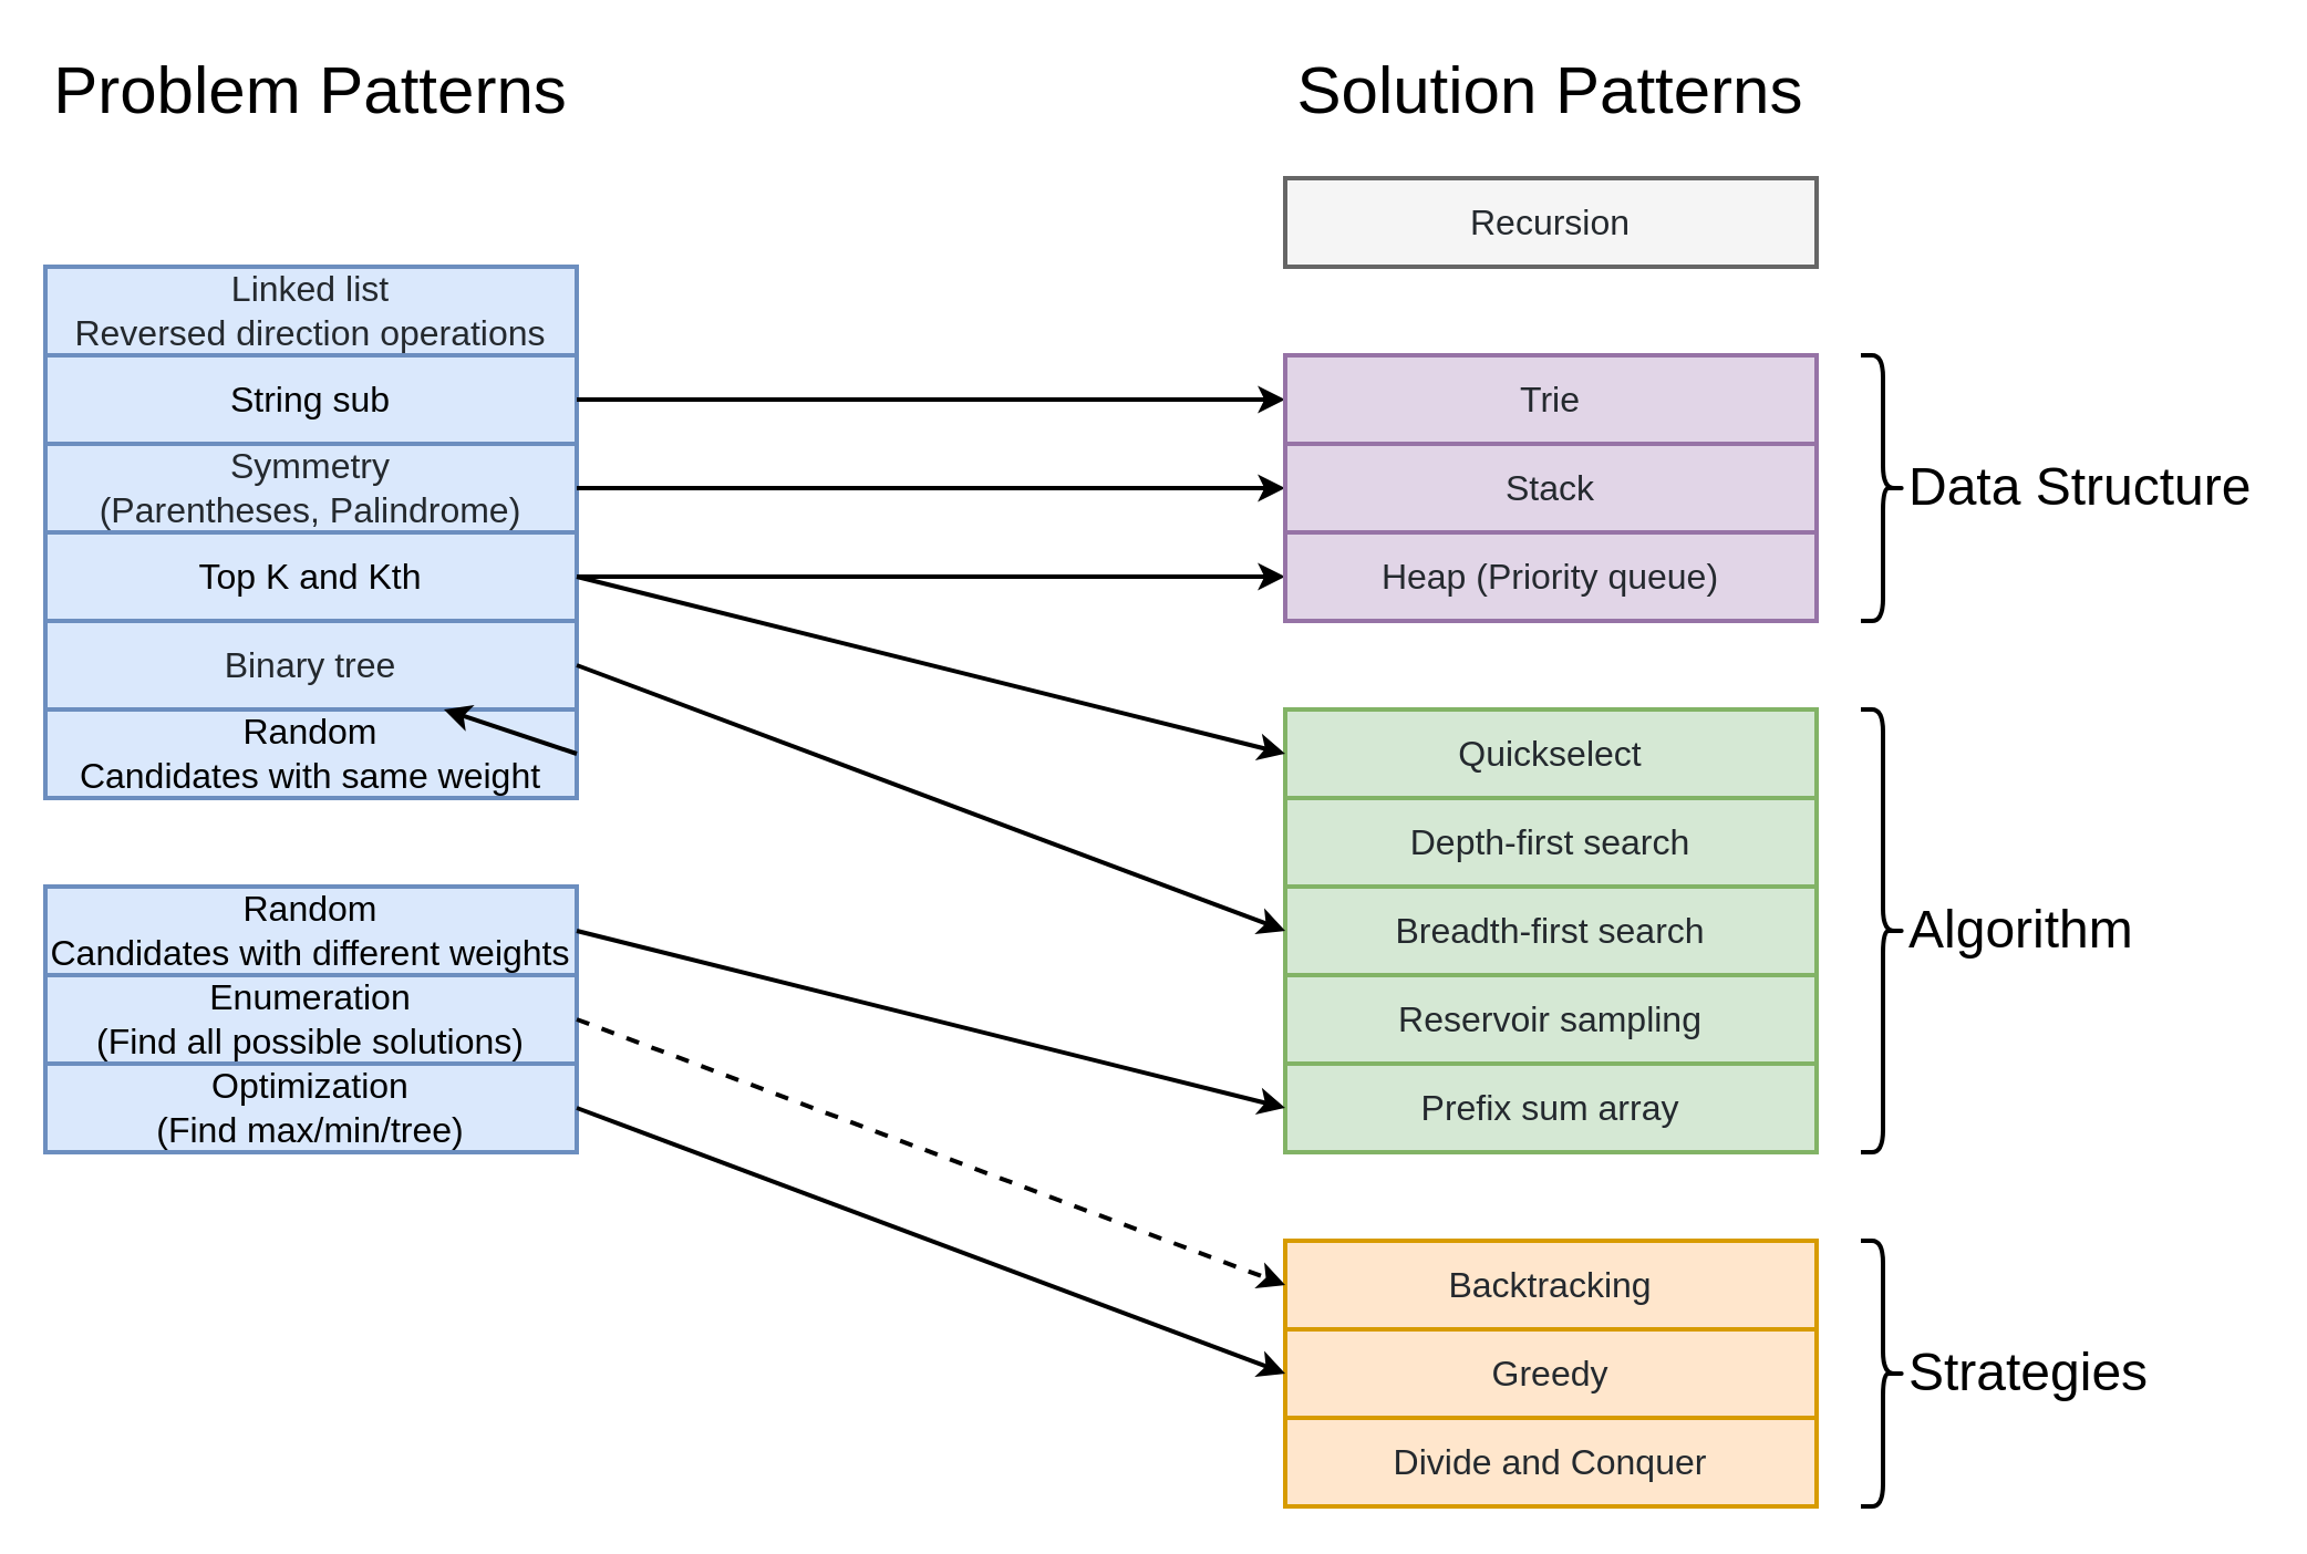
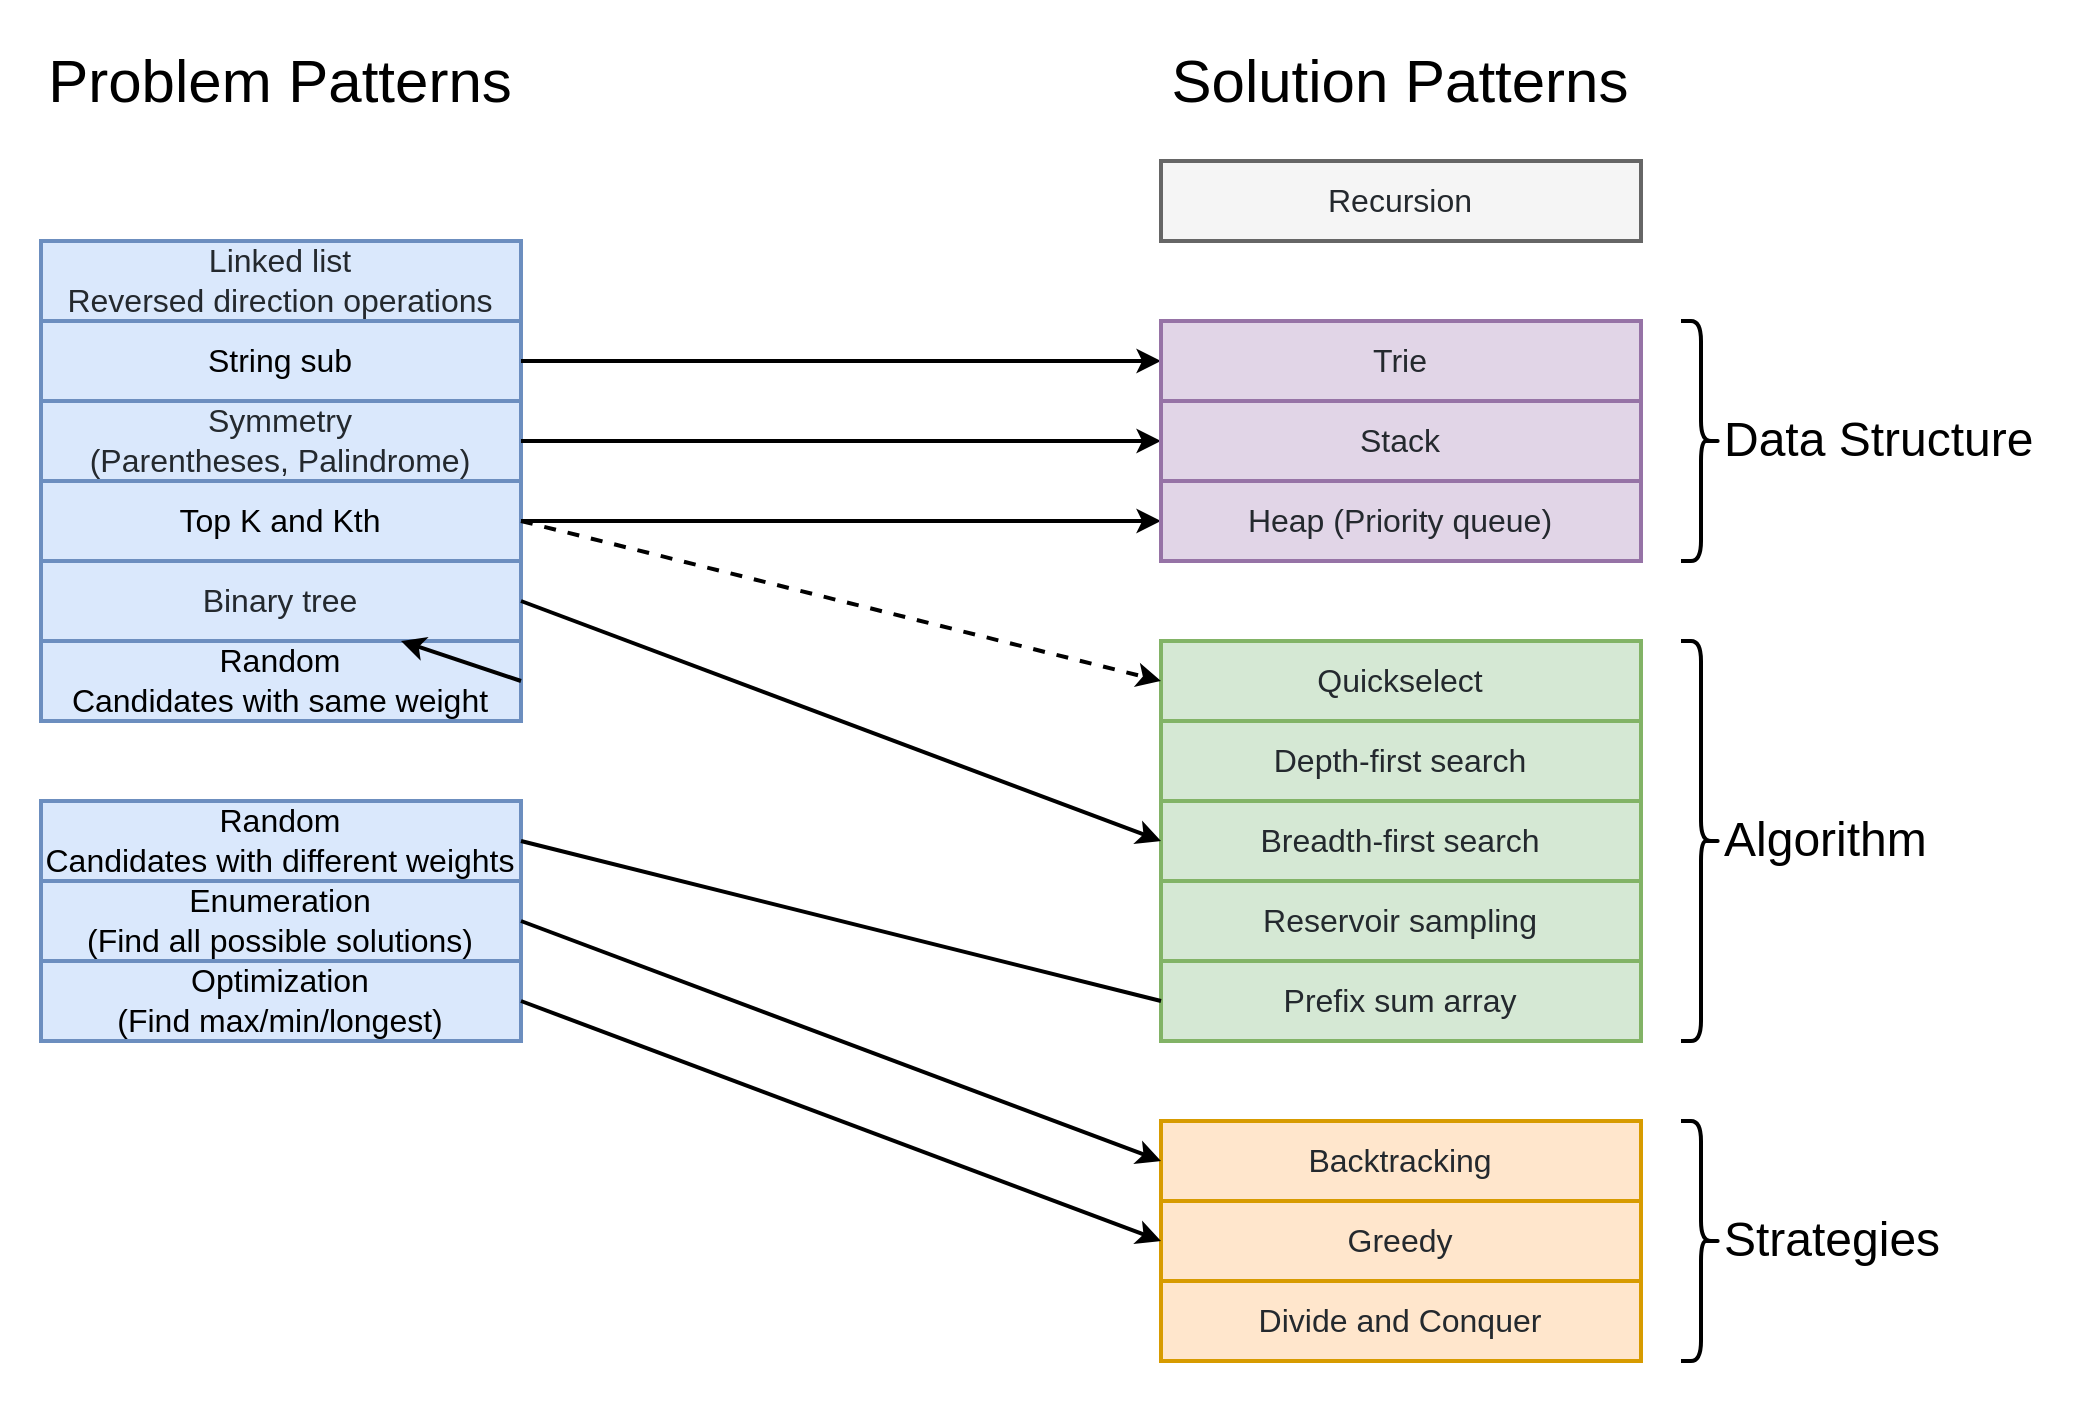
- <mxCell id="18" value="" style="endArrow=classic;html=1;strokeWidth=2;entryX=0;entryY=0.5;entryDx=0;entryDy=0;exitX=1;exitY=0.5;exitDx=0;exitDy=0;" edge="1" parent="1" source="2" target="10"><mxGeometry width="50" height="50" relative="1" as="geometry"><mxPoint x="260" y="180" as="sourcePoint" /><mxPoint x="310" y="300" as="targetPoint" /></mxGeometry></mxCell>
+ <mxCell id="18" value="" style="endArrow=classic;html=1;strokeWidth=2;entryX=0;entryY=0.5;entryDx=0;entryDy=0;exitX=1;exitY=0.5;exitDx=0;exitDy=0;dashed=1;" edge="1" parent="1" source="2" target="10"><mxGeometry width="50" height="50" relative="1" as="geometry"><mxPoint x="260" y="180" as="sourcePoint" /><mxPoint x="310" y="300" as="targetPoint" /></mxGeometry></mxCell>
- <mxCell id="23" value="" style="endArrow=classic;html=1;strokeWidth=2;exitX=1;exitY=0.5;exitDx=0;exitDy=0;entryX=0;entryY=0.5;entryDx=0;entryDy=0;" edge="1" parent="1" source="8" target="11"><mxGeometry width="50" height="50" relative="1" as="geometry"><mxPoint x="260" y="350" as="sourcePoint" /><mxPoint x="310" y="300" as="targetPoint" /></mxGeometry></mxCell>
+ <mxCell id="23" value="" style="endArrow=none;html=1;strokeWidth=2;exitX=1;exitY=0.5;exitDx=0;exitDy=0;entryX=0;entryY=0.5;entryDx=0;entryDy=0;" edge="1" parent="1" source="8" target="11"><mxGeometry width="50" height="50" relative="1" as="geometry"><mxPoint x="260" y="350" as="sourcePoint" /><mxPoint x="310" y="300" as="targetPoint" /></mxGeometry></mxCell>
- <mxCell id="31" value="&lt;font style=&quot;font-size: 16px&quot;&gt;Optimization&lt;br&gt;(Find max/min/tree)&lt;/font&gt;" style="rounded=0;whiteSpace=wrap;html=1;strokeWidth=2;fillColor=#dae8fc;strokeColor=#6c8ebf;" vertex="1" parent="1"><mxGeometry x="20" y="480" width="240" height="40" as="geometry" /></mxCell>
+ <mxCell id="31" value="&lt;font style=&quot;font-size: 16px&quot;&gt;Optimization&lt;br&gt;(Find max/min/longest)&lt;/font&gt;" style="rounded=0;whiteSpace=wrap;html=1;strokeWidth=2;fillColor=#dae8fc;strokeColor=#6c8ebf;" vertex="1" parent="1"><mxGeometry x="20" y="480" width="240" height="40" as="geometry" /></mxCell>
- <mxCell id="24" value="" style="endArrow=classic;html=1;strokeWidth=2;exitX=1;exitY=0.5;exitDx=0;exitDy=0;entryX=0;entryY=0.5;entryDx=0;entryDy=0;dashed=1;" edge="1" parent="1" source="9" target="15"><mxGeometry width="50" height="50" relative="1" as="geometry"><mxPoint x="260" y="350" as="sourcePoint" /><mxPoint x="310" y="300" as="targetPoint" /></mxGeometry></mxCell>
+ <mxCell id="24" value="" style="endArrow=classic;html=1;strokeWidth=2;exitX=1;exitY=0.5;exitDx=0;exitDy=0;entryX=0;entryY=0.5;entryDx=0;entryDy=0;" edge="1" parent="1" source="9" target="15"><mxGeometry width="50" height="50" relative="1" as="geometry"><mxPoint x="260" y="350" as="sourcePoint" /><mxPoint x="310" y="300" as="targetPoint" /></mxGeometry></mxCell>
